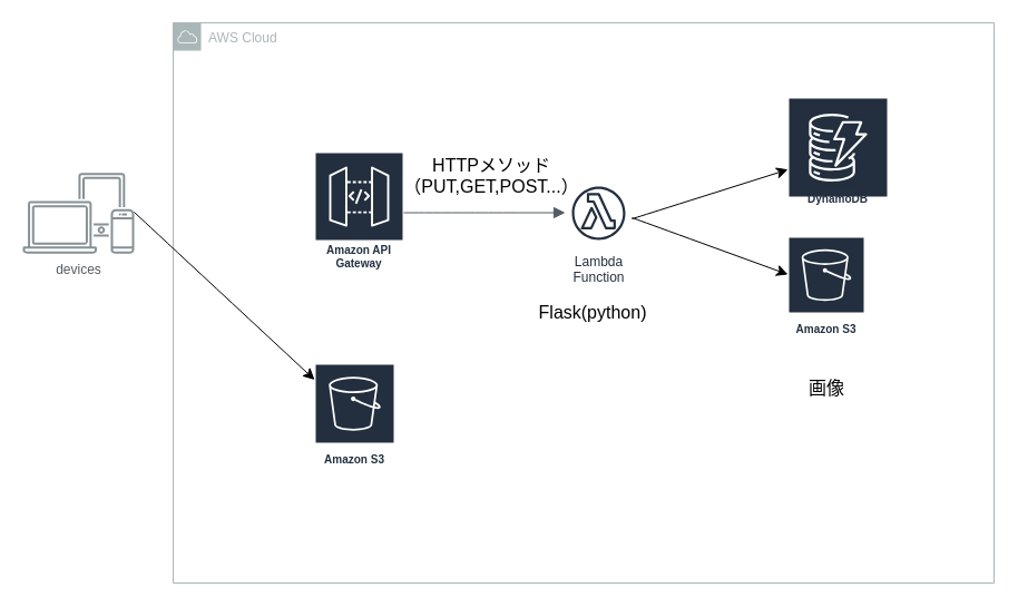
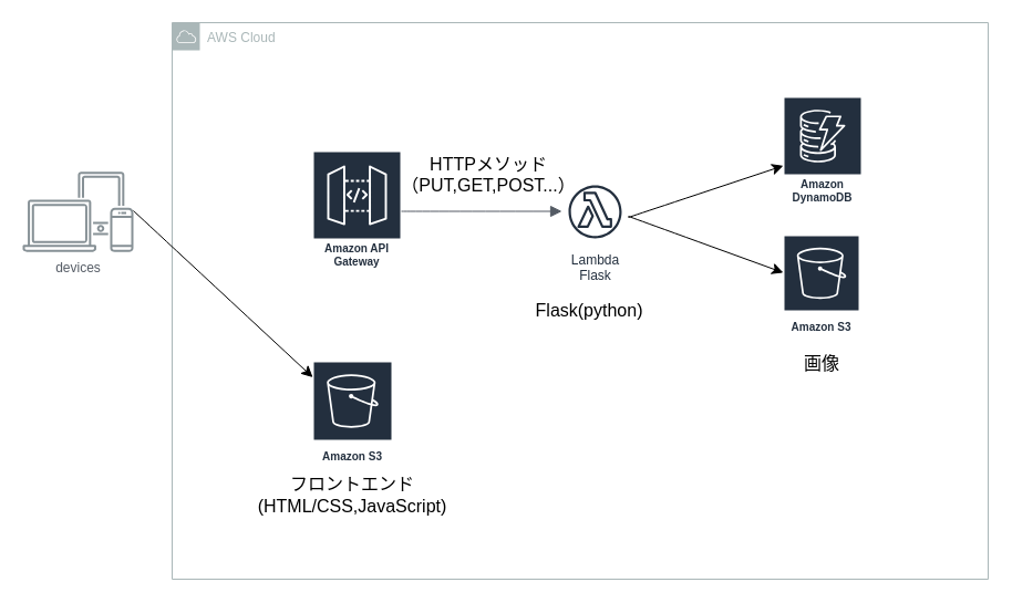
- <mxCell id="4" value="Amazon DynamoDB" style="sketch=0;outlineConnect=0;fontColor=#232F3E;gradientColor=none;strokeColor=#ffffff;fillColor=#232F3E;dashed=0;verticalLabelPosition=middle;verticalAlign=bottom;align=center;html=1;whiteSpace=wrap;fontSize=10;fontStyle=1;spacing=3;shape=mxgraph.aws4.productIcon;prIcon=mxgraph.aws4.dynamodb;" vertex="1" parent="1"><mxGeometry x="707" y="87" width="90" height="101" as="geometry" /></mxCell>
+ <mxCell id="4" value="Amazon DynamoDB" style="sketch=0;outlineConnect=0;fontColor=#232F3E;gradientColor=none;strokeColor=#ffffff;fillColor=#232F3E;dashed=0;verticalLabelPosition=middle;verticalAlign=bottom;align=center;html=1;whiteSpace=wrap;fontSize=10;fontStyle=1;spacing=3;shape=mxgraph.aws4.productIcon;prIcon=mxgraph.aws4.dynamodb;" vertex="1" parent="1"><mxGeometry x="707" y="87" width="71" height="101" as="geometry" /></mxCell>
- <mxCell id="5" value="Lambda&#10;Function" style="sketch=0;outlineConnect=0;fontColor=#232F3E;gradientColor=none;strokeColor=#232F3E;fillColor=#ffffff;dashed=0;verticalLabelPosition=bottom;verticalAlign=top;align=center;html=1;fontSize=12;fontStyle=0;aspect=fixed;shape=mxgraph.aws4.resourceIcon;resIcon=mxgraph.aws4.lambda_function;" vertex="1" parent="1"><mxGeometry x="507" y="161" width="60" height="60" as="geometry" /></mxCell>
+ <mxCell id="5" value="Lambda&#10;Flask" style="sketch=0;outlineConnect=0;fontColor=#232F3E;gradientColor=none;strokeColor=#232F3E;fillColor=#ffffff;dashed=0;verticalLabelPosition=bottom;verticalAlign=top;align=center;html=1;fontSize=12;fontStyle=0;aspect=fixed;shape=mxgraph.aws4.resourceIcon;resIcon=mxgraph.aws4.lambda_function;" vertex="1" parent="1"><mxGeometry x="507" y="161" width="60" height="60" as="geometry" /></mxCell>
- <mxCell id="16" value="画像" style="text;strokeColor=none;fillColor=none;html=1;align=center;verticalAlign=middle;whiteSpace=wrap;rounded=0;fontSize=16;" vertex="1" parent="1"><mxGeometry x="711.5" y="333" width="60" height="30" as="geometry" /></mxCell>
+ <mxCell id="16" value="画像" style="text;strokeColor=none;fillColor=none;html=1;align=center;verticalAlign=middle;whiteSpace=wrap;rounded=0;fontSize=16;" vertex="1" parent="1"><mxGeometry x="711.5" y="313" width="60" height="30" as="geometry" /></mxCell>
+ <mxCell id="14" value="&lt;div&gt;フロントエンド&lt;/div&gt;&lt;div&gt;(HTML/CSS,JavaScript)&lt;br&gt;&lt;/div&gt;" style="text;strokeColor=none;fillColor=none;html=1;align=center;verticalAlign=middle;whiteSpace=wrap;rounded=0;fontSize=16;" vertex="1" parent="1"><mxGeometry x="224" y="432" width="188" height="30" as="geometry" /></mxCell>
